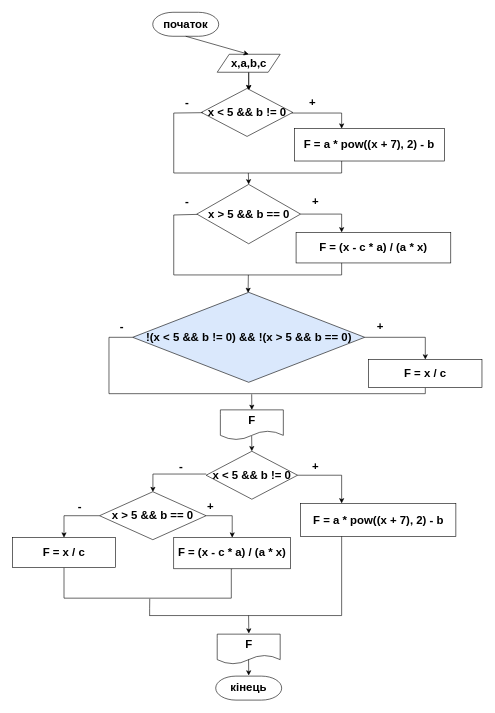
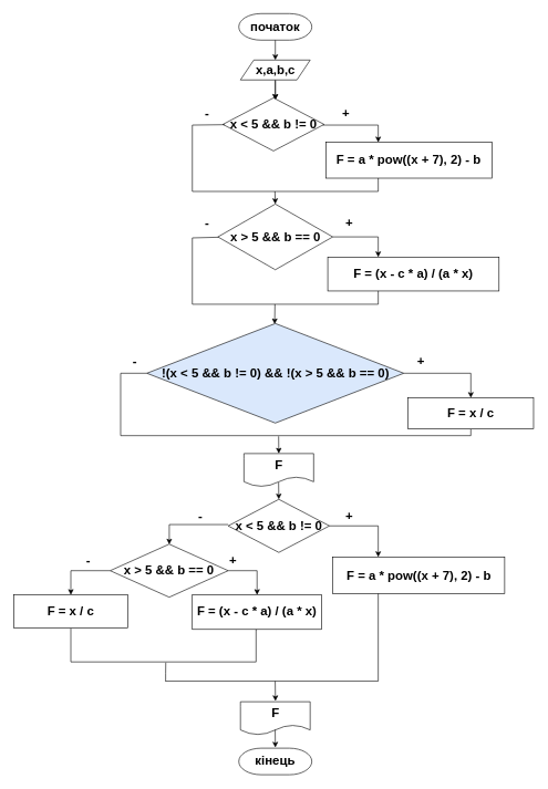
- <mxCell id="3" value="&lt;span style=&quot;font-size: 19px;&quot;&gt;початок&lt;/span&gt;" style="strokeWidth=1;html=1;shape=mxgraph.flowchart.terminator;whiteSpace=wrap;fontStyle=1;fontSize=19;" parent="1" vertex="1"><mxGeometry x="254" y="20" width="110" height="40" as="geometry" /></mxCell>
+ <mxCell id="3" value="&lt;span style=&quot;font-size: 19px;&quot;&gt;початок&lt;/span&gt;" style="strokeWidth=1;html=1;shape=mxgraph.flowchart.terminator;whiteSpace=wrap;fontStyle=1;fontSize=19;" parent="1" vertex="1"><mxGeometry x="359" y="20" width="110" height="40" as="geometry" /></mxCell>
